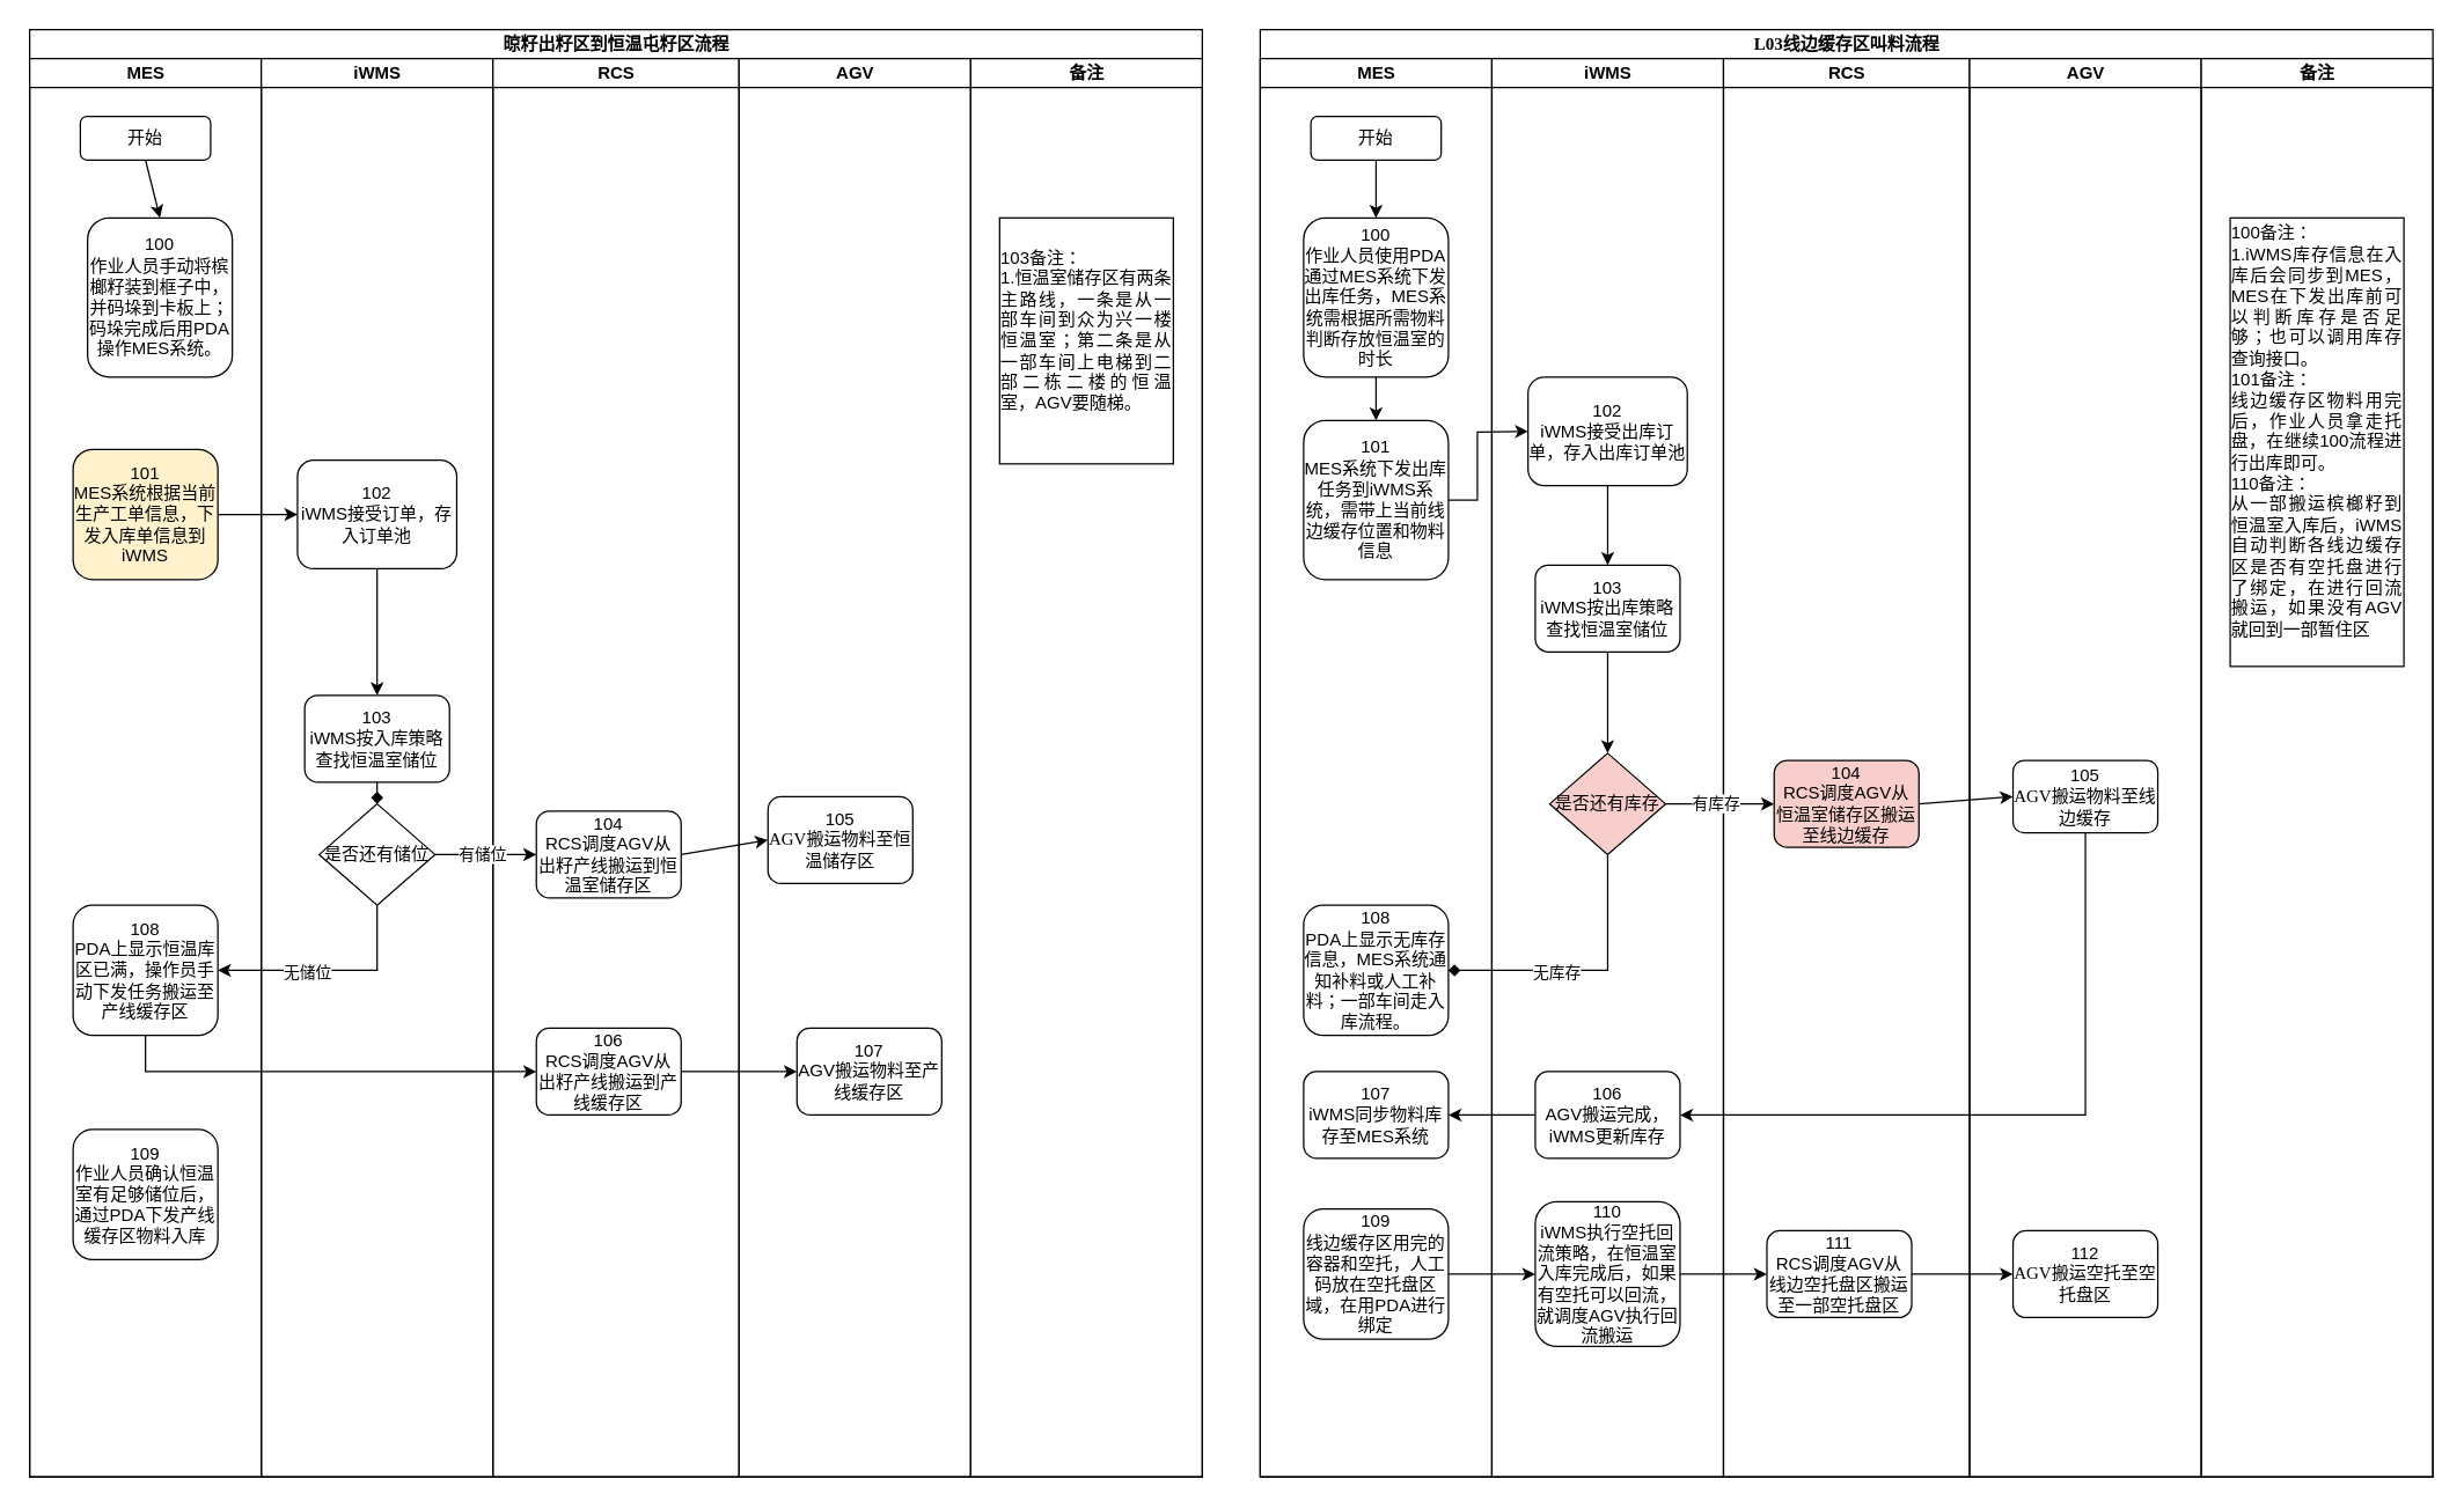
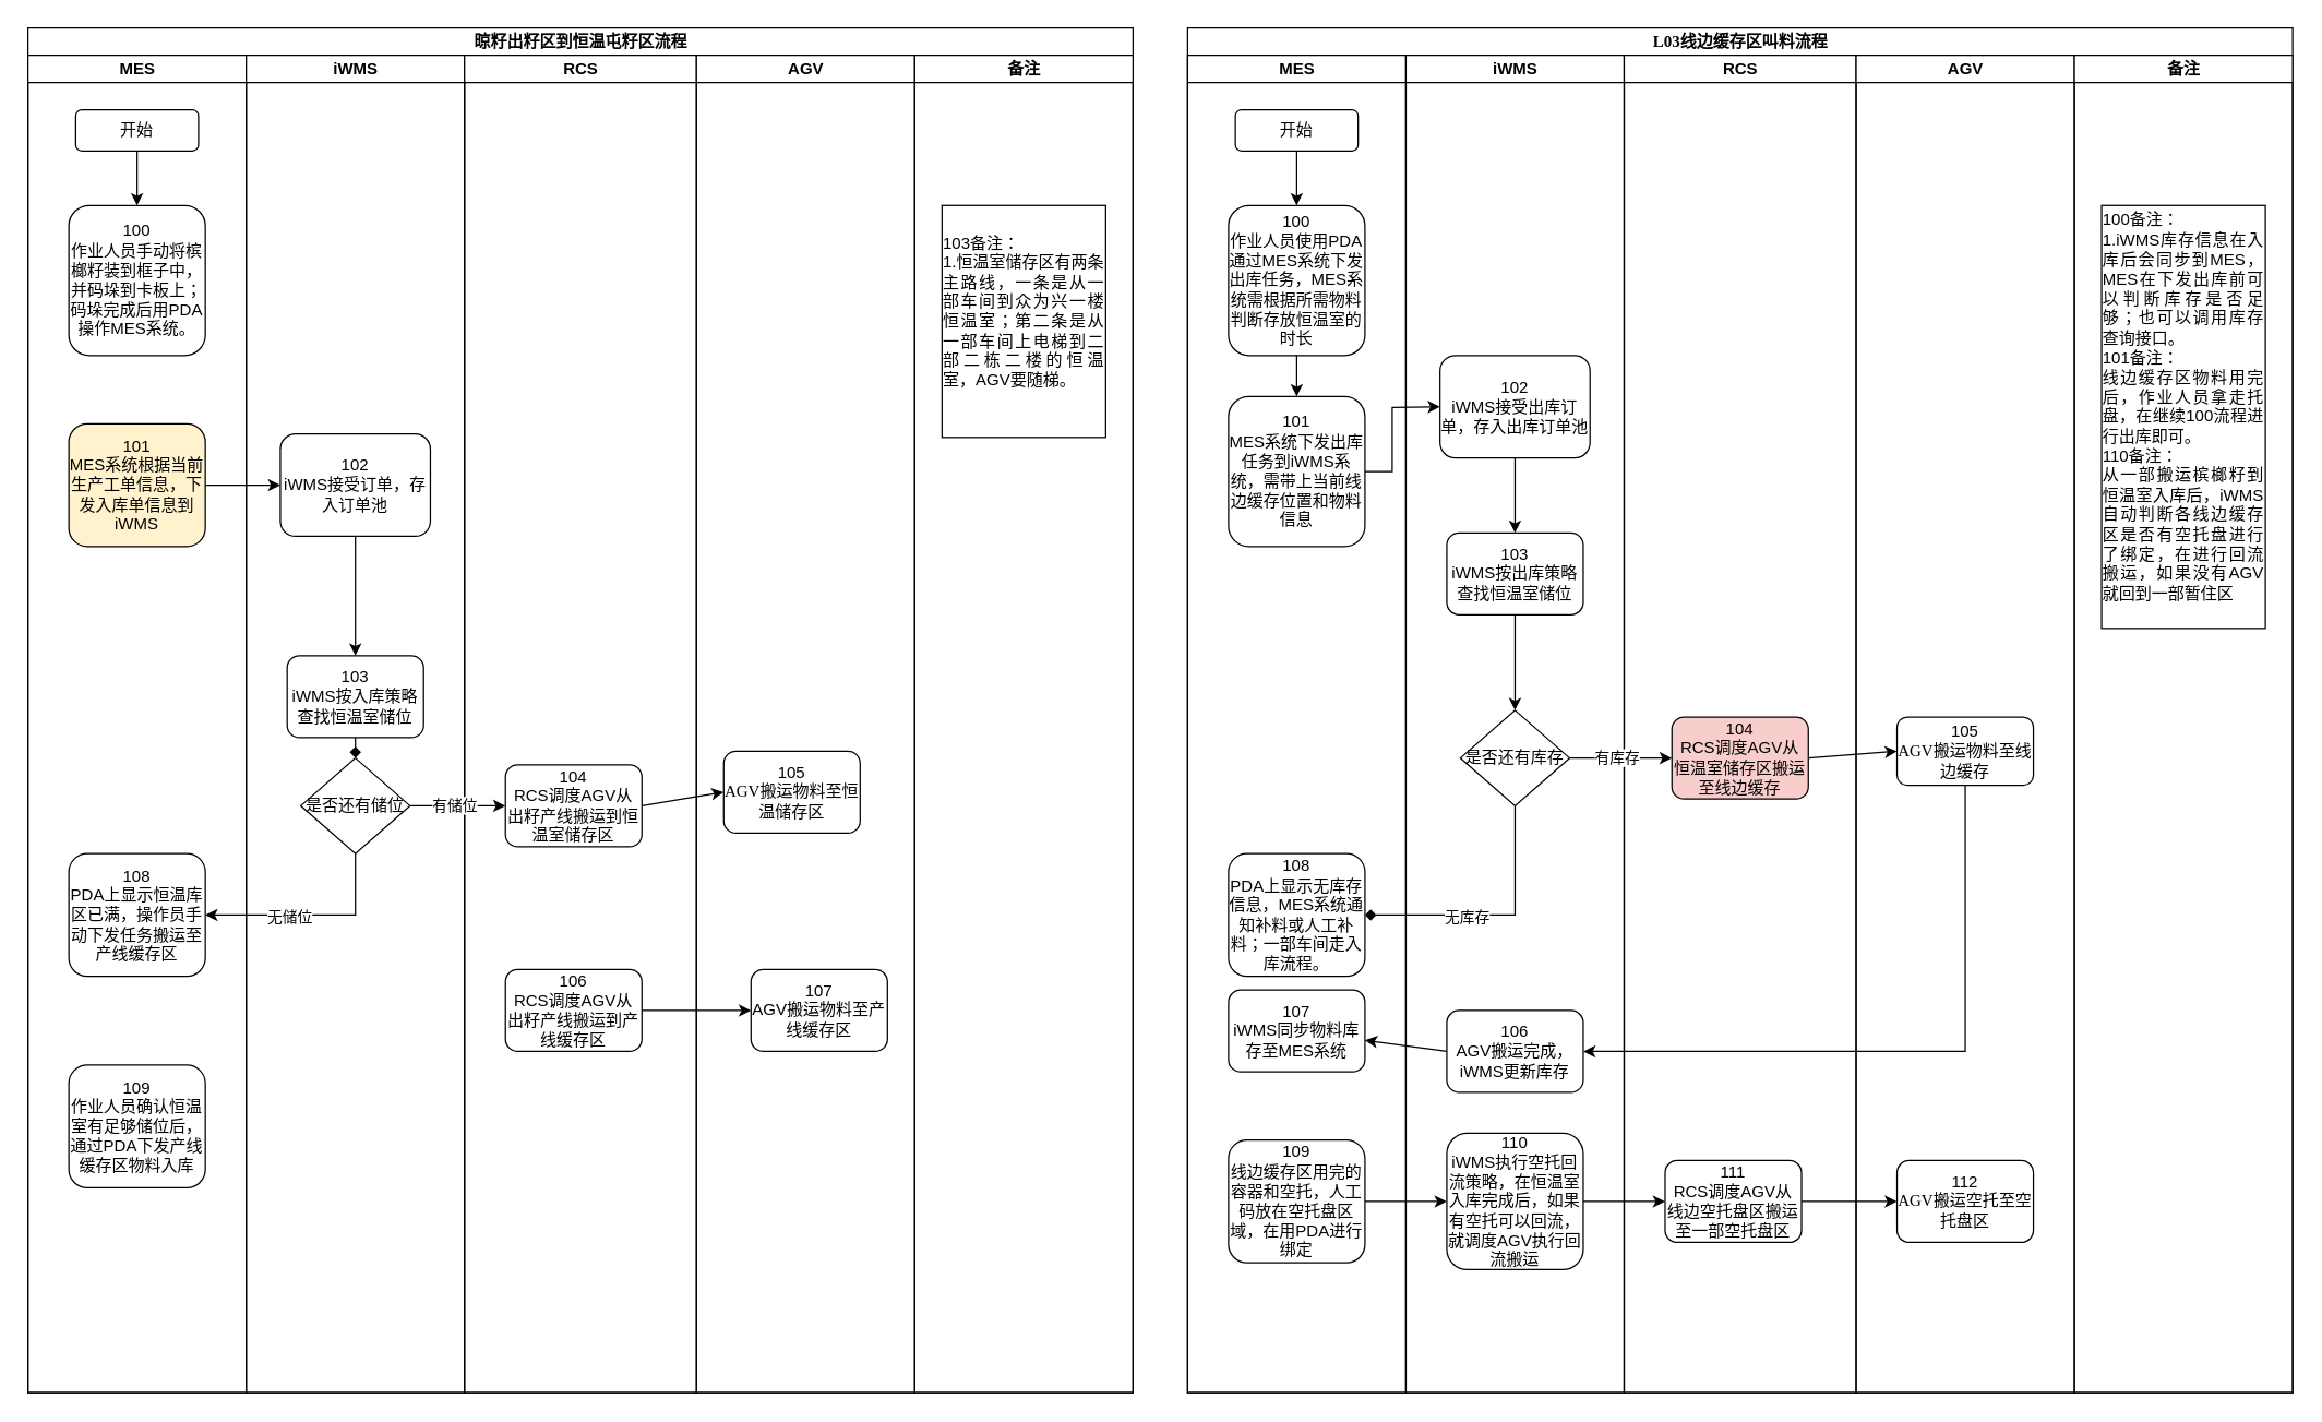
- <mxCell id="5" value="&lt;font style=&quot;font-size: 12px;&quot; face=&quot;Helvetica&quot;&gt;100&lt;/font&gt;&lt;div&gt;&lt;font style=&quot;font-size: 12px;&quot; face=&quot;Helvetica&quot;&gt;作业人员手动将槟榔籽装到框子中，并码垛到卡板上；码垛完成后用PDA操作MES系统。&lt;/font&gt;&lt;/div&gt;" style="rounded=1;whiteSpace=wrap;html=1;shadow=0;labelBackgroundColor=none;strokeWidth=1;fontFamily=Verdana;fontSize=8;align=center;" parent="3" vertex="1"><mxGeometry x="40" y="110" width="100" height="110" as="geometry" /></mxCell>
+ <mxCell id="5" value="&lt;font style=&quot;font-size: 12px;&quot; face=&quot;Helvetica&quot;&gt;100&lt;/font&gt;&lt;div&gt;&lt;font style=&quot;font-size: 12px;&quot; face=&quot;Helvetica&quot;&gt;作业人员手动将槟榔籽装到框子中，并码垛到卡板上；码垛完成后用PDA操作MES系统。&lt;/font&gt;&lt;/div&gt;" style="rounded=1;whiteSpace=wrap;html=1;shadow=0;labelBackgroundColor=none;strokeWidth=1;fontFamily=Verdana;fontSize=8;align=center;" parent="3" vertex="1"><mxGeometry x="30" y="110" width="100" height="110" as="geometry" /></mxCell>
- <mxCell id="44" value="&lt;font style=&quot;font-size: 12px;&quot; face=&quot;Helvetica&quot;&gt;是否还有库存&lt;/font&gt;" style="rhombus;whiteSpace=wrap;html=1;rounded=0;shadow=0;labelBackgroundColor=none;strokeWidth=1;fontFamily=Verdana;fontSize=8;align=center;fillColor=#f8cecc;" vertex="1" parent="42"><mxGeometry x="40" y="480" width="80" height="70" as="geometry" /></mxCell>
+ <mxCell id="44" value="&lt;font style=&quot;font-size: 12px;&quot; face=&quot;Helvetica&quot;&gt;是否还有库存&lt;/font&gt;" style="rhombus;whiteSpace=wrap;html=1;rounded=0;shadow=0;labelBackgroundColor=none;strokeWidth=1;fontFamily=Verdana;fontSize=8;align=center;" vertex="1" parent="42"><mxGeometry x="40" y="480" width="80" height="70" as="geometry" /></mxCell>
- <mxCell id="31" value="" style="endArrow=classic;html=1;rounded=0;exitX=0.5;exitY=1;exitDx=0;exitDy=0;entryX=0;entryY=0.5;entryDx=0;entryDy=0;" edge="1" parent="2" source="8" target="18"><mxGeometry width="50" height="50" relative="1" as="geometry"><mxPoint x="240" y="770" as="sourcePoint" /><mxPoint x="290" y="720" as="targetPoint" /><Array as="points"><mxPoint x="80" y="720" /></Array></mxGeometry></mxCell>
- <mxCell id="41" value="&lt;font face=&quot;Helvetica&quot;&gt;&lt;span style=&quot;font-size: 12px;&quot;&gt;107&lt;/span&gt;&lt;/font&gt;&lt;div&gt;&lt;font face=&quot;Helvetica&quot;&gt;&lt;span style=&quot;font-size: 12px;&quot;&gt;iWMS同步物料库存至MES系统&lt;/span&gt;&lt;/font&gt;&lt;/div&gt;" style="rounded=1;whiteSpace=wrap;html=1;shadow=0;labelBackgroundColor=none;strokeWidth=1;fontFamily=Verdana;fontSize=8;align=center;" vertex="1" parent="33"><mxGeometry x="30" y="700" width="100" height="60" as="geometry" /></mxCell>
+ <mxCell id="41" value="&lt;font face=&quot;Helvetica&quot;&gt;&lt;span style=&quot;font-size: 12px;&quot;&gt;107&lt;/span&gt;&lt;/font&gt;&lt;div&gt;&lt;font face=&quot;Helvetica&quot;&gt;&lt;span style=&quot;font-size: 12px;&quot;&gt;iWMS同步物料库存至MES系统&lt;/span&gt;&lt;/font&gt;&lt;/div&gt;" style="rounded=1;whiteSpace=wrap;html=1;shadow=0;labelBackgroundColor=none;strokeWidth=1;fontFamily=Verdana;fontSize=8;align=center;" vertex="1" parent="33"><mxGeometry x="30" y="685" width="100" height="60" as="geometry" /></mxCell>
